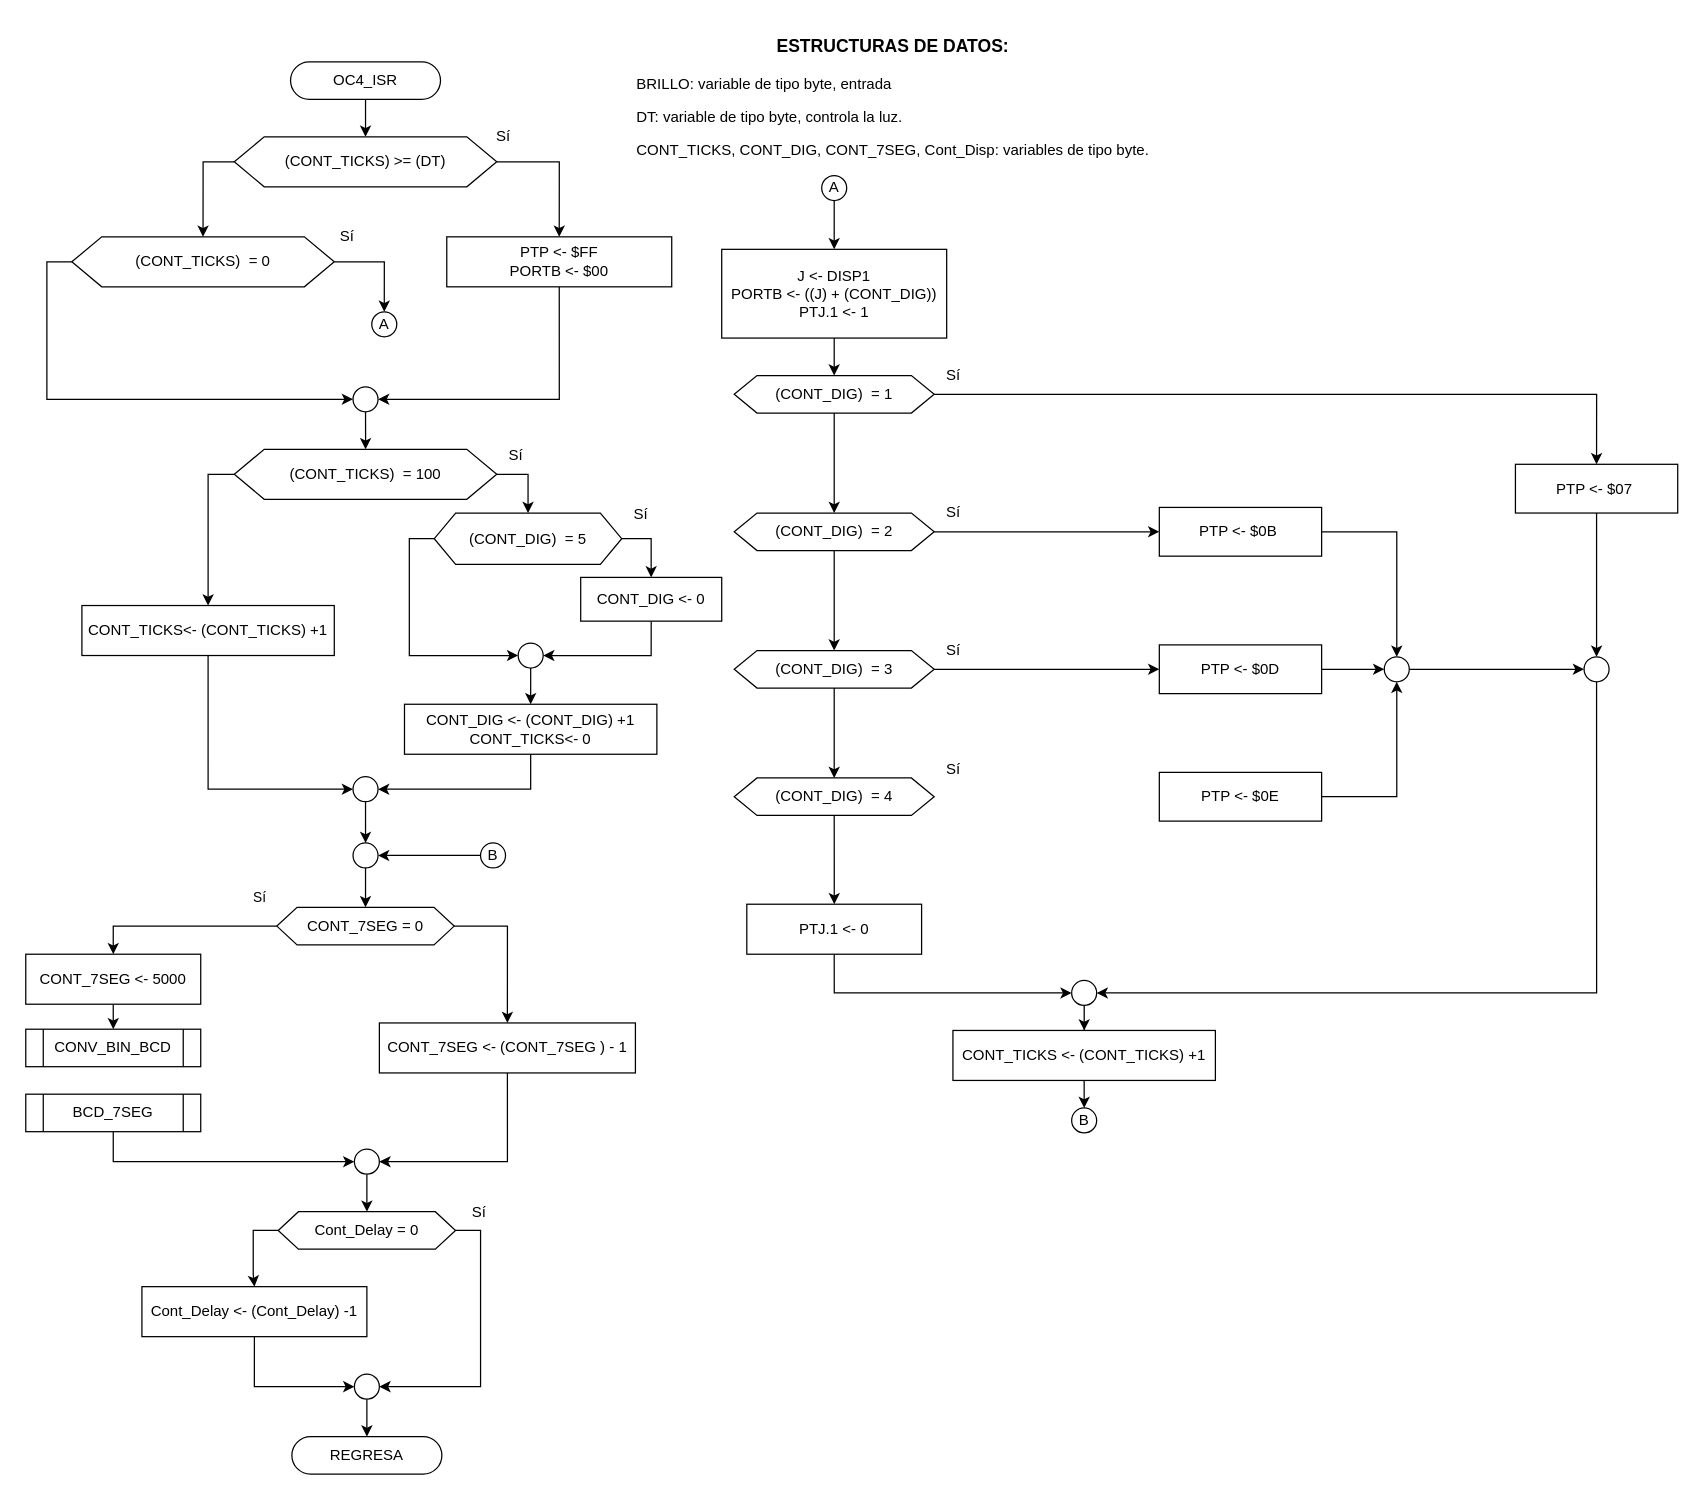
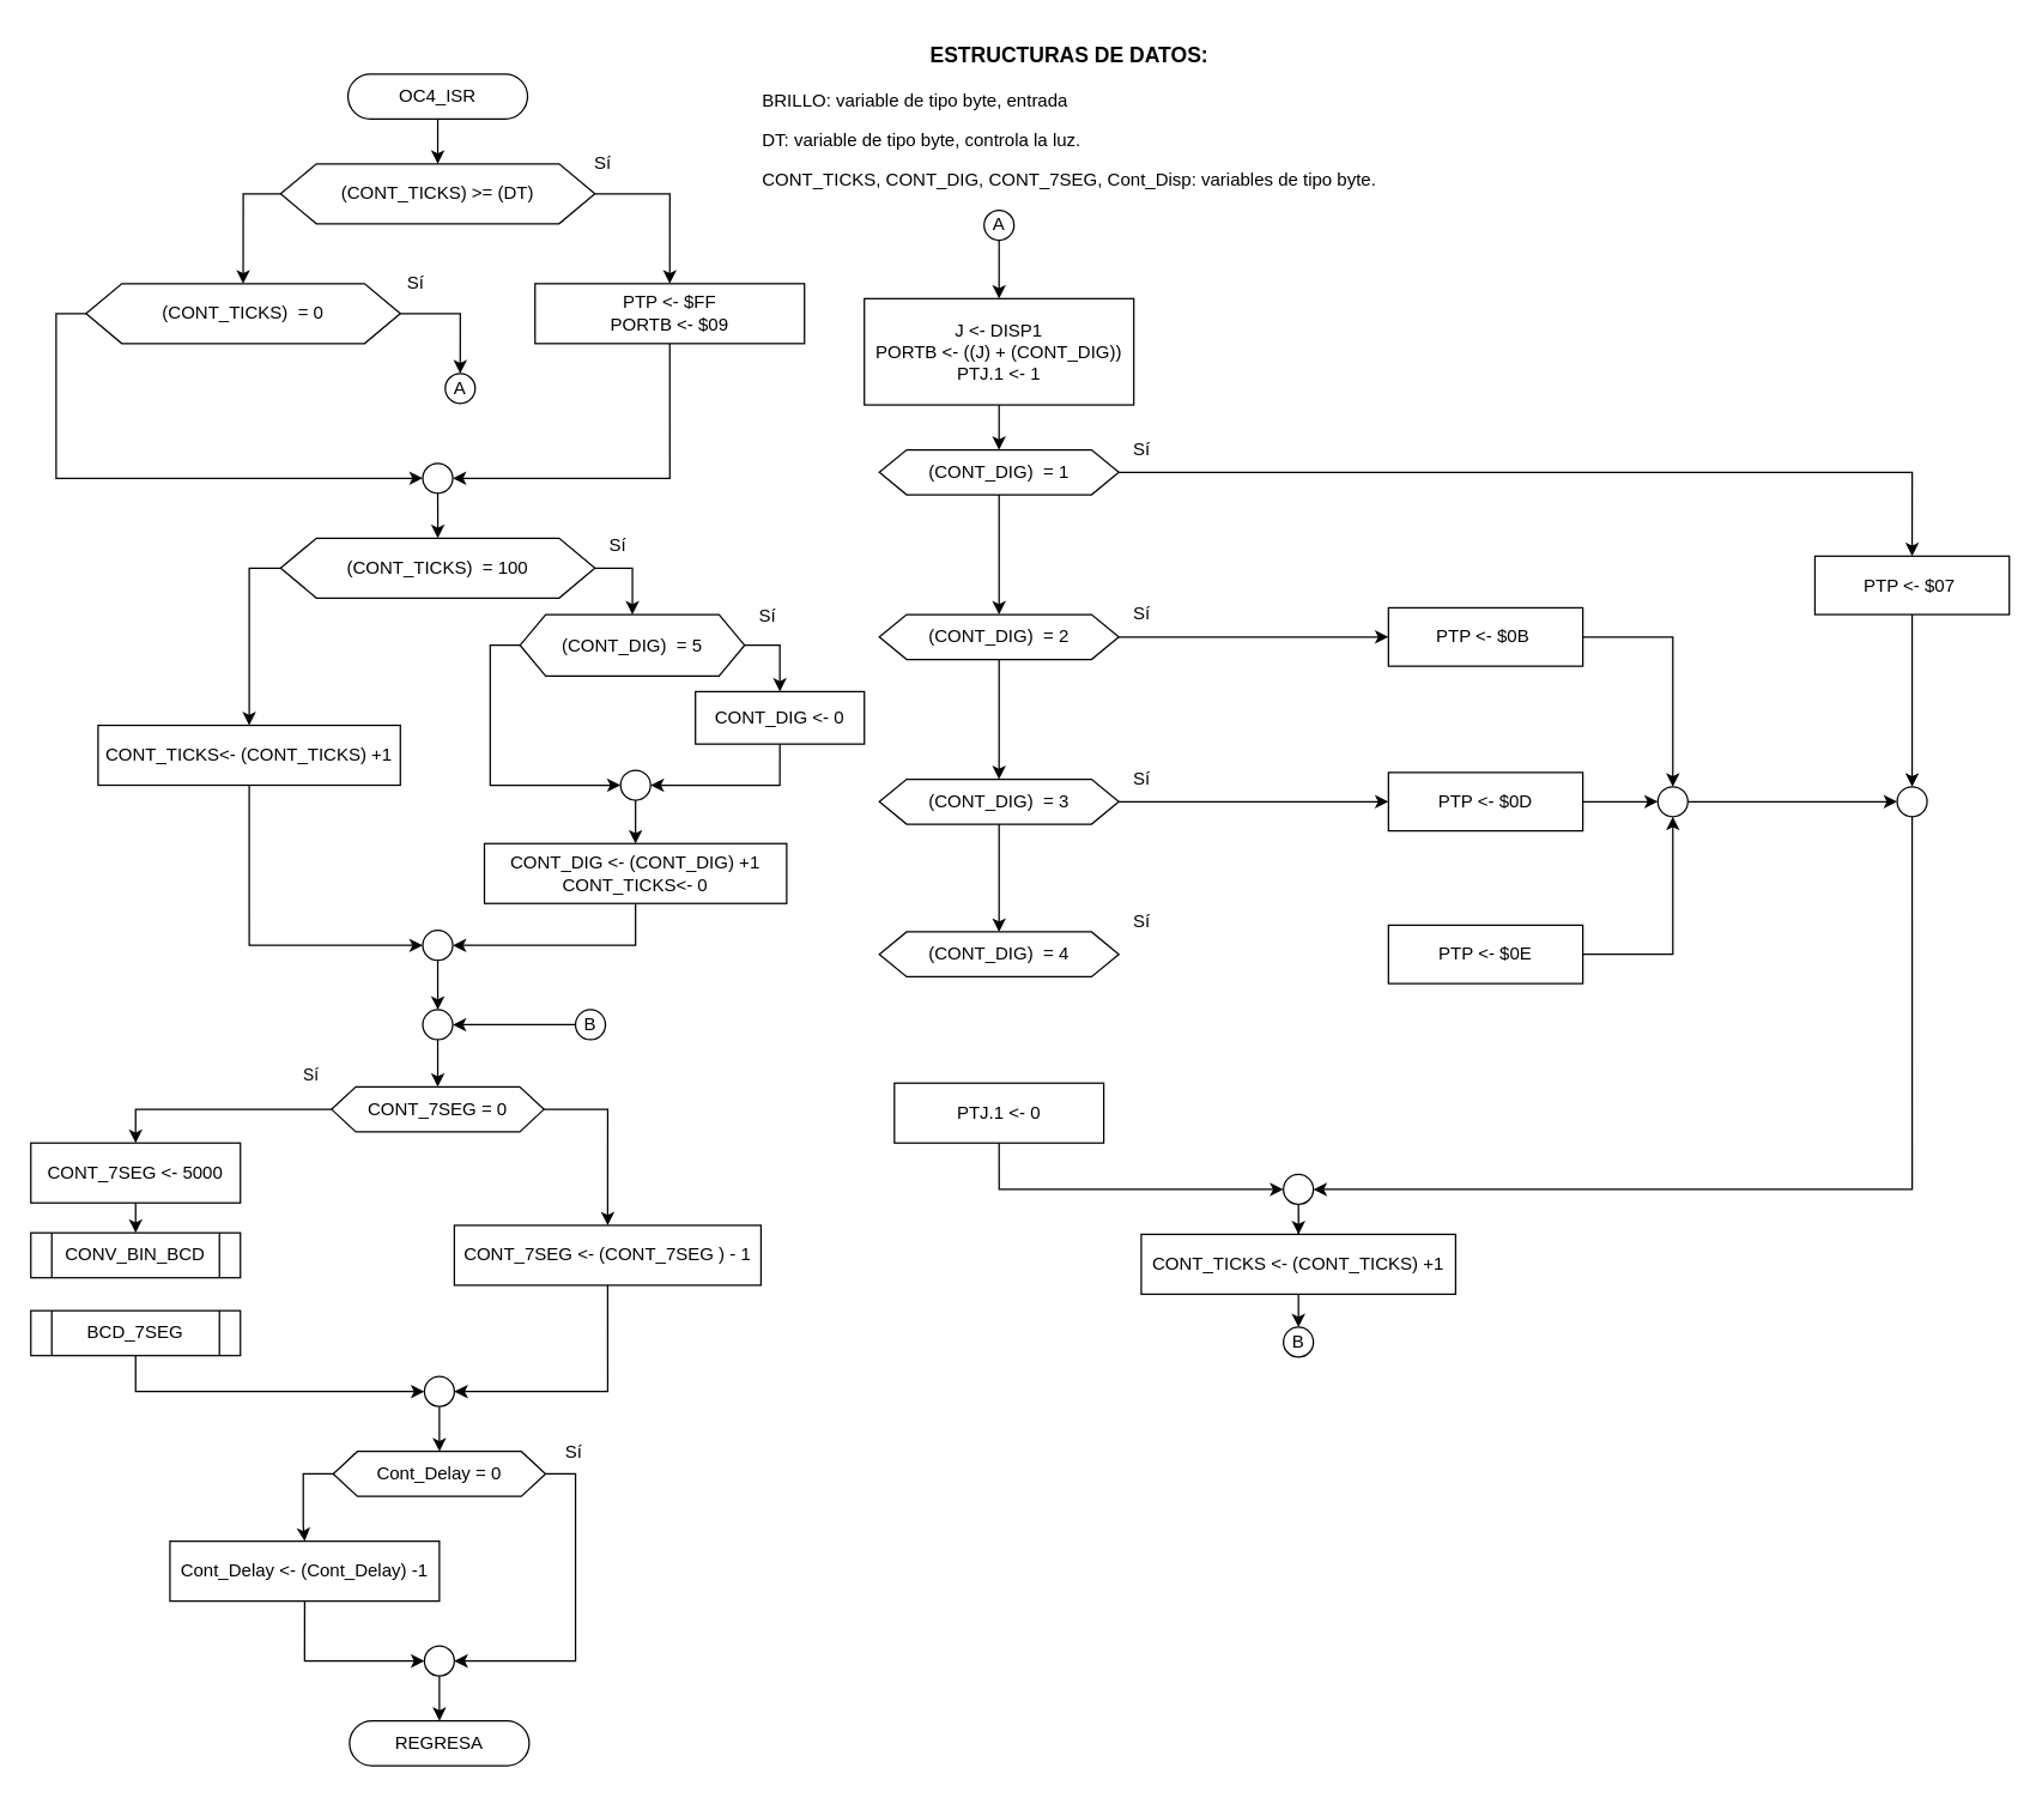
- <mxCell id="25" value="PTP &amp;lt;- $FF&lt;br&gt;PORTB &amp;lt;- $00" style="rounded=0;whiteSpace=wrap;html=1;" parent="1" vertex="1"><mxGeometry x="356.86" y="189" width="180" height="40" as="geometry" /></mxCell>
+ <mxCell id="25" value="PTP &amp;lt;- $FF&lt;br&gt;PORTB &amp;lt;- $09" style="rounded=0;whiteSpace=wrap;html=1;" parent="1" vertex="1"><mxGeometry x="356.86" y="189" width="180" height="40" as="geometry" /></mxCell>
- <mxCell id="44" style="edgeStyle=orthogonalEdgeStyle;rounded=0;orthogonalLoop=1;jettySize=auto;html=1;exitX=0.5;exitY=1;exitDx=0;exitDy=0;" parent="1" source="46" target="48" edge="1"><mxGeometry relative="1" as="geometry" /></mxCell>
